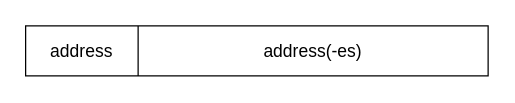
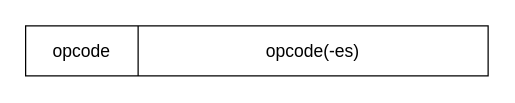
- <mxCell id="3" value="address" style="text;html=1;strokeColor=none;fillColor=none;align=center;verticalAlign=middle;whiteSpace=wrap;rounded=0;fontSize=14;" vertex="1" parent="1"><mxGeometry y="25" width="90" height="30" as="geometry" x="20" /></mxCell>
+ <mxCell id="3" value="opcode" style="text;html=1;strokeColor=none;fillColor=none;align=center;verticalAlign=middle;whiteSpace=wrap;rounded=0;fontSize=14;" vertex="1" parent="1"><mxGeometry y="25" width="90" height="30" as="geometry" x="20" /></mxCell>
- <mxCell id="5" value="address(-es)" style="text;html=1;strokeColor=none;fillColor=none;align=center;verticalAlign=middle;whiteSpace=wrap;rounded=0;fontSize=14;" vertex="1" parent="1"><mxGeometry x="110" y="25" width="280" height="30" as="geometry" /></mxCell>
+ <mxCell id="5" value="opcode(-es)" style="text;html=1;strokeColor=none;fillColor=none;align=center;verticalAlign=middle;whiteSpace=wrap;rounded=0;fontSize=14;" vertex="1" parent="1"><mxGeometry x="110" y="25" width="280" height="30" as="geometry" /></mxCell>
